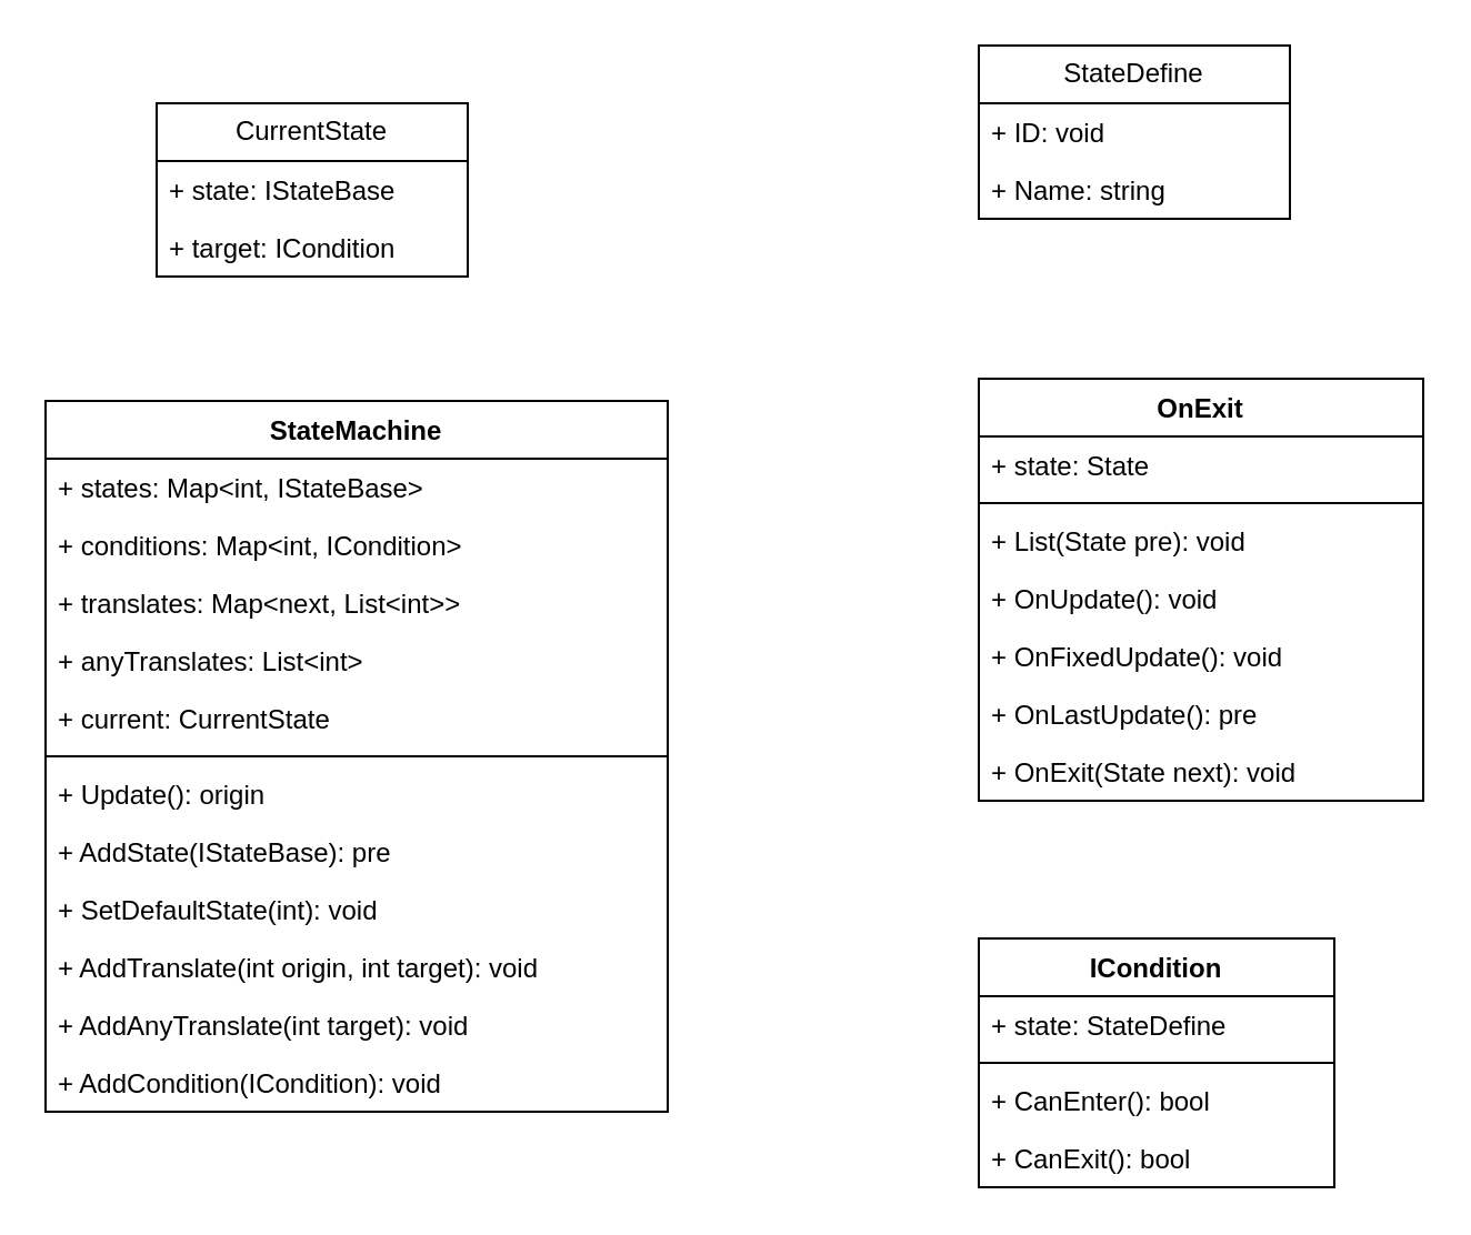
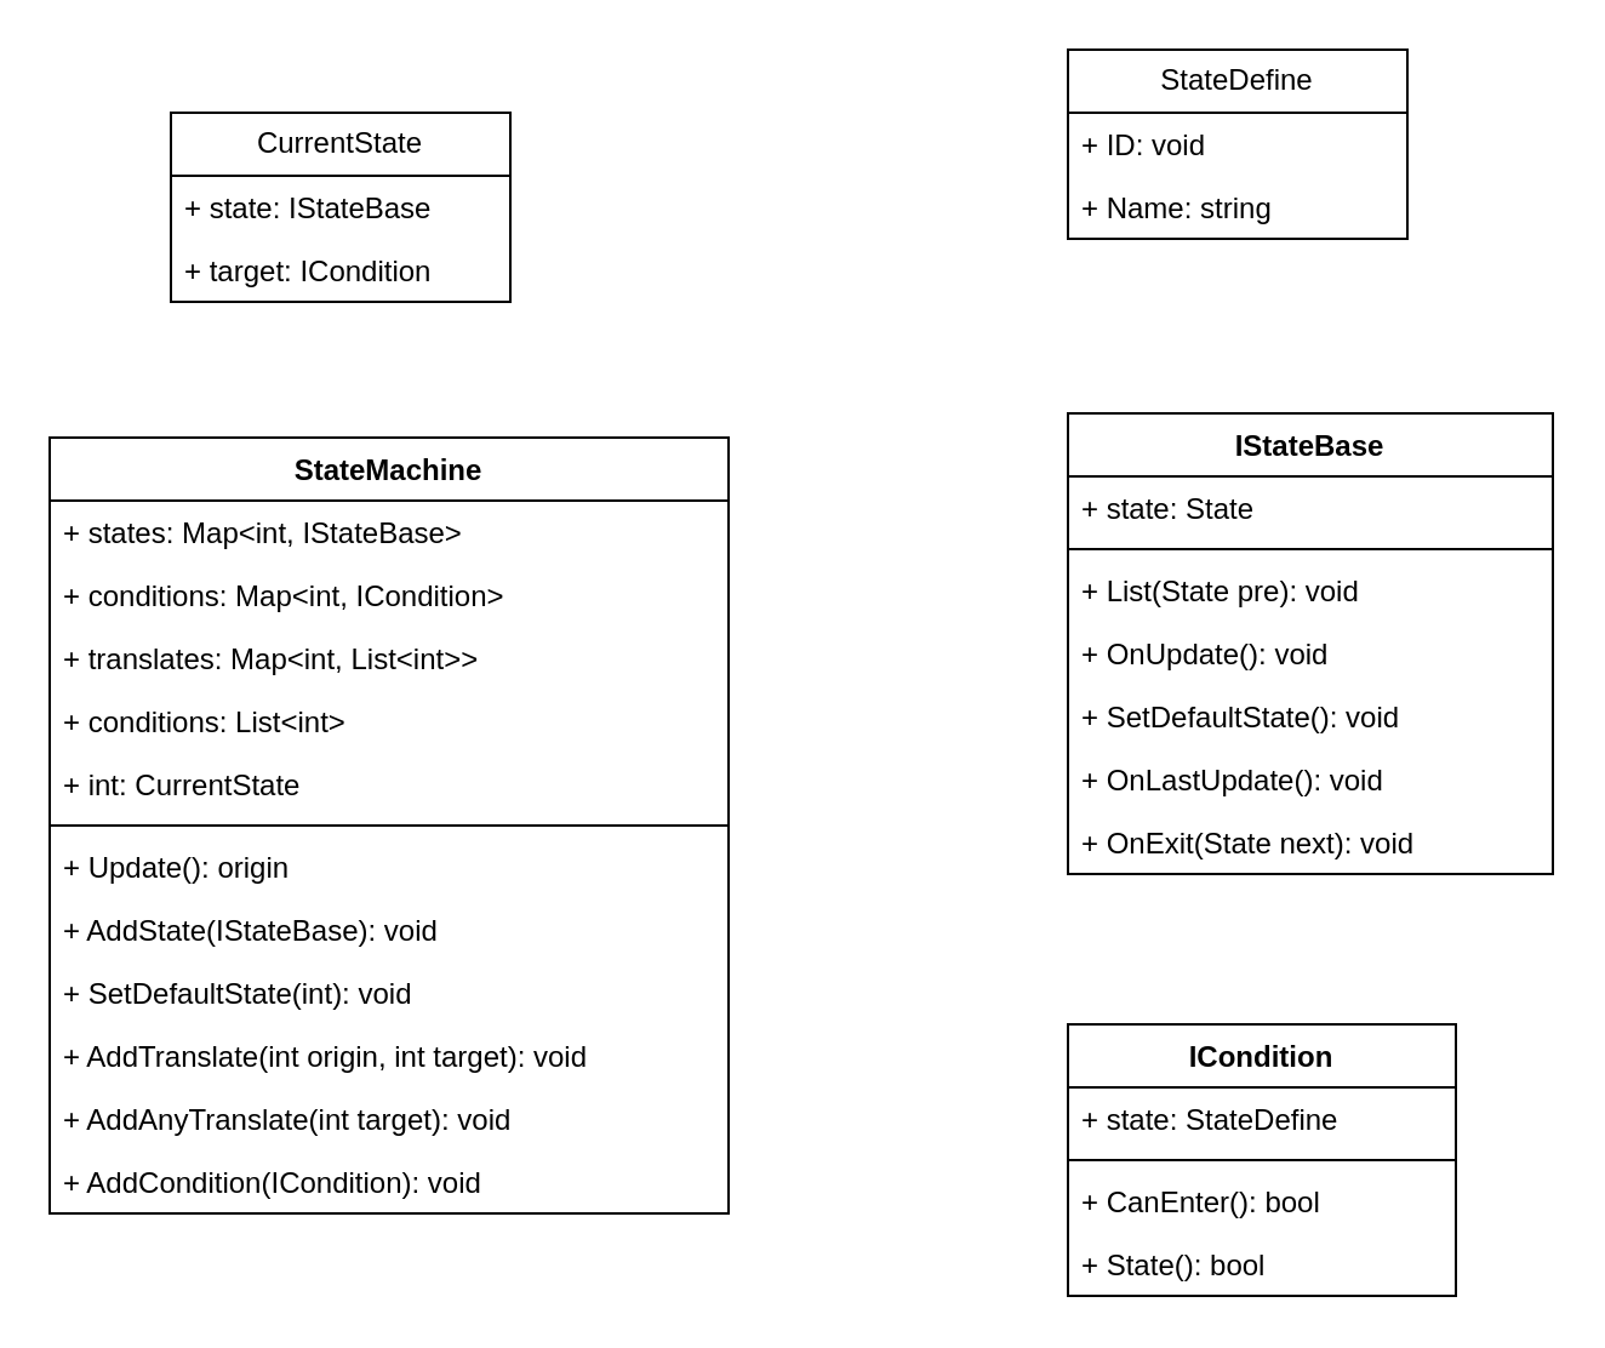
- <mxCell id="15" value="OnExit" style="swimlane;fontStyle=1;align=center;verticalAlign=top;childLayout=stackLayout;horizontal=1;startSize=26;horizontalStack=0;resizeParent=1;resizeParentMax=0;resizeLast=0;collapsible=1;marginBottom=0;whiteSpace=wrap;html=1;" vertex="1" parent="1"><mxGeometry x="440" y="170" width="200" height="190" as="geometry" /></mxCell>
+ <mxCell id="15" value="IStateBase" style="swimlane;fontStyle=1;align=center;verticalAlign=top;childLayout=stackLayout;horizontal=1;startSize=26;horizontalStack=0;resizeParent=1;resizeParentMax=0;resizeLast=0;collapsible=1;marginBottom=0;whiteSpace=wrap;html=1;" vertex="1" parent="1"><mxGeometry x="440" y="170" width="200" height="190" as="geometry" /></mxCell>
- <mxCell id="5" value="+ translates: Map&amp;lt;next, List&amp;lt;int&amp;gt;&amp;gt;" style="text;strokeColor=none;fillColor=none;align=left;verticalAlign=top;spacingLeft=4;spacingRight=4;overflow=hidden;rotatable=0;points=[[0,0.5],[1,0.5]];portConstraint=eastwest;whiteSpace=wrap;html=1;" vertex="1" parent="2"><mxGeometry y="78" width="280" height="26" as="geometry" /></mxCell>
+ <mxCell id="5" value="+ translates: Map&amp;lt;int, List&amp;lt;int&amp;gt;&amp;gt;" style="text;strokeColor=none;fillColor=none;align=left;verticalAlign=top;spacingLeft=4;spacingRight=4;overflow=hidden;rotatable=0;points=[[0,0.5],[1,0.5]];portConstraint=eastwest;whiteSpace=wrap;html=1;" vertex="1" parent="2"><mxGeometry y="78" width="280" height="26" as="geometry" /></mxCell>
- <mxCell id="20" value="+ OnFixedUpdate(): void" style="text;strokeColor=none;fillColor=none;align=left;verticalAlign=top;spacingLeft=4;spacingRight=4;overflow=hidden;rotatable=0;points=[[0,0.5],[1,0.5]];portConstraint=eastwest;whiteSpace=wrap;html=1;" vertex="1" parent="15"><mxGeometry y="112" width="200" height="26" as="geometry" /></mxCell>
+ <mxCell id="20" value="+ SetDefaultState(): void" style="text;strokeColor=none;fillColor=none;align=left;verticalAlign=top;spacingLeft=4;spacingRight=4;overflow=hidden;rotatable=0;points=[[0,0.5],[1,0.5]];portConstraint=eastwest;whiteSpace=wrap;html=1;" vertex="1" parent="15"><mxGeometry y="112" width="200" height="26" as="geometry" /></mxCell>
- <mxCell id="6" value="+ anyTranslates: List&amp;lt;int&amp;gt;" style="text;strokeColor=none;fillColor=none;align=left;verticalAlign=top;spacingLeft=4;spacingRight=4;overflow=hidden;rotatable=0;points=[[0,0.5],[1,0.5]];portConstraint=eastwest;whiteSpace=wrap;html=1;" vertex="1" parent="2"><mxGeometry y="104" width="280" height="26" as="geometry" /></mxCell>
+ <mxCell id="6" value="+ conditions: List&amp;lt;int&amp;gt;" style="text;strokeColor=none;fillColor=none;align=left;verticalAlign=top;spacingLeft=4;spacingRight=4;overflow=hidden;rotatable=0;points=[[0,0.5],[1,0.5]];portConstraint=eastwest;whiteSpace=wrap;html=1;" vertex="1" parent="2"><mxGeometry y="104" width="280" height="26" as="geometry" /></mxCell>
- <mxCell id="21" value="+ OnLastUpdate(): pre" style="text;strokeColor=none;fillColor=none;align=left;verticalAlign=top;spacingLeft=4;spacingRight=4;overflow=hidden;rotatable=0;points=[[0,0.5],[1,0.5]];portConstraint=eastwest;whiteSpace=wrap;html=1;" vertex="1" parent="15"><mxGeometry y="138" width="200" height="26" as="geometry" /></mxCell>
+ <mxCell id="21" value="+ OnLastUpdate(): void" style="text;strokeColor=none;fillColor=none;align=left;verticalAlign=top;spacingLeft=4;spacingRight=4;overflow=hidden;rotatable=0;points=[[0,0.5],[1,0.5]];portConstraint=eastwest;whiteSpace=wrap;html=1;" vertex="1" parent="15"><mxGeometry y="138" width="200" height="26" as="geometry" /></mxCell>
- <mxCell id="7" value="+ current:&amp;nbsp;CurrentState" style="text;strokeColor=none;fillColor=none;align=left;verticalAlign=top;spacingLeft=4;spacingRight=4;overflow=hidden;rotatable=0;points=[[0,0.5],[1,0.5]];portConstraint=eastwest;whiteSpace=wrap;html=1;" vertex="1" parent="2"><mxGeometry y="130" width="280" height="26" as="geometry" /></mxCell>
+ <mxCell id="7" value="+ int:&amp;nbsp;CurrentState" style="text;strokeColor=none;fillColor=none;align=left;verticalAlign=top;spacingLeft=4;spacingRight=4;overflow=hidden;rotatable=0;points=[[0,0.5],[1,0.5]];portConstraint=eastwest;whiteSpace=wrap;html=1;" vertex="1" parent="2"><mxGeometry y="130" width="280" height="26" as="geometry" /></mxCell>
- <mxCell id="10" value="+ AddState(IStateBase): pre" style="text;strokeColor=none;fillColor=none;align=left;verticalAlign=top;spacingLeft=4;spacingRight=4;overflow=hidden;rotatable=0;points=[[0,0.5],[1,0.5]];portConstraint=eastwest;whiteSpace=wrap;html=1;" vertex="1" parent="2"><mxGeometry y="190" width="280" height="26" as="geometry" /></mxCell>
+ <mxCell id="10" value="+ AddState(IStateBase): void" style="text;strokeColor=none;fillColor=none;align=left;verticalAlign=top;spacingLeft=4;spacingRight=4;overflow=hidden;rotatable=0;points=[[0,0.5],[1,0.5]];portConstraint=eastwest;whiteSpace=wrap;html=1;" vertex="1" parent="2"><mxGeometry y="190" width="280" height="26" as="geometry" /></mxCell>
- <mxCell id="30" value="+ CanExit(): bool" style="text;strokeColor=none;fillColor=none;align=left;verticalAlign=top;spacingLeft=4;spacingRight=4;overflow=hidden;rotatable=0;points=[[0,0.5],[1,0.5]];portConstraint=eastwest;whiteSpace=wrap;html=1;" vertex="1" parent="26"><mxGeometry y="86" width="160" height="26" as="geometry" /></mxCell>
+ <mxCell id="30" value="+ State(): bool" style="text;strokeColor=none;fillColor=none;align=left;verticalAlign=top;spacingLeft=4;spacingRight=4;overflow=hidden;rotatable=0;points=[[0,0.5],[1,0.5]];portConstraint=eastwest;whiteSpace=wrap;html=1;" vertex="1" parent="26"><mxGeometry y="86" width="160" height="26" as="geometry" /></mxCell>
